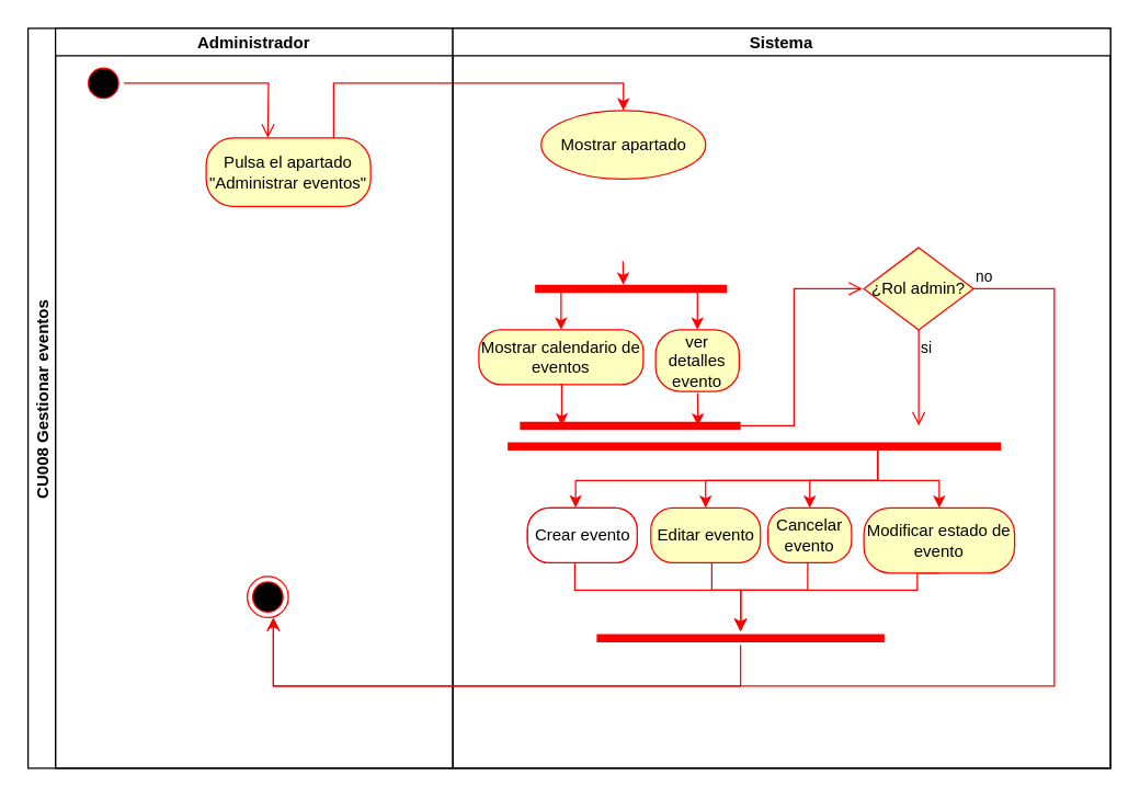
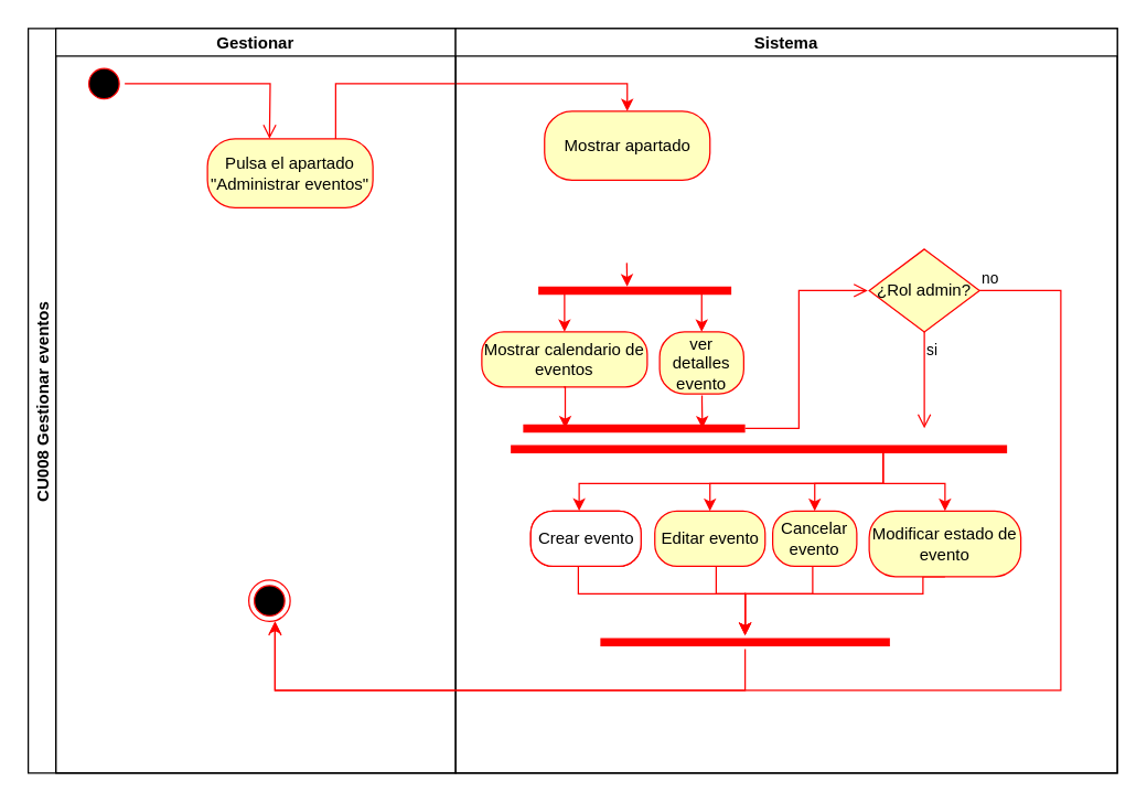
- <mxCell id="3" value="Administrador" style="swimlane;startSize=20;" vertex="1" parent="2"><mxGeometry x="20" width="290" height="540" as="geometry" /></mxCell>
+ <mxCell id="3" value="Gestionar" style="swimlane;startSize=20;" vertex="1" parent="2"><mxGeometry x="20" width="290" height="540" as="geometry" /></mxCell>
- <mxCell id="11" value="Mostrar apartado" style="ellipse;whiteSpace=wrap;html=1;arcSize=40;fontColor=#000000;fillColor=#ffffc0;strokeColor=#ff0000;" vertex="1" parent="10"><mxGeometry x="64.5" y="60" width="120" height="50" as="geometry" /></mxCell>
+ <mxCell id="11" value="Mostrar apartado" style="rounded=1;whiteSpace=wrap;html=1;arcSize=40;fontColor=#000000;fillColor=#ffffc0;strokeColor=#ff0000;" vertex="1" parent="10"><mxGeometry x="64.5" y="60" width="120" height="50" as="geometry" /></mxCell>
